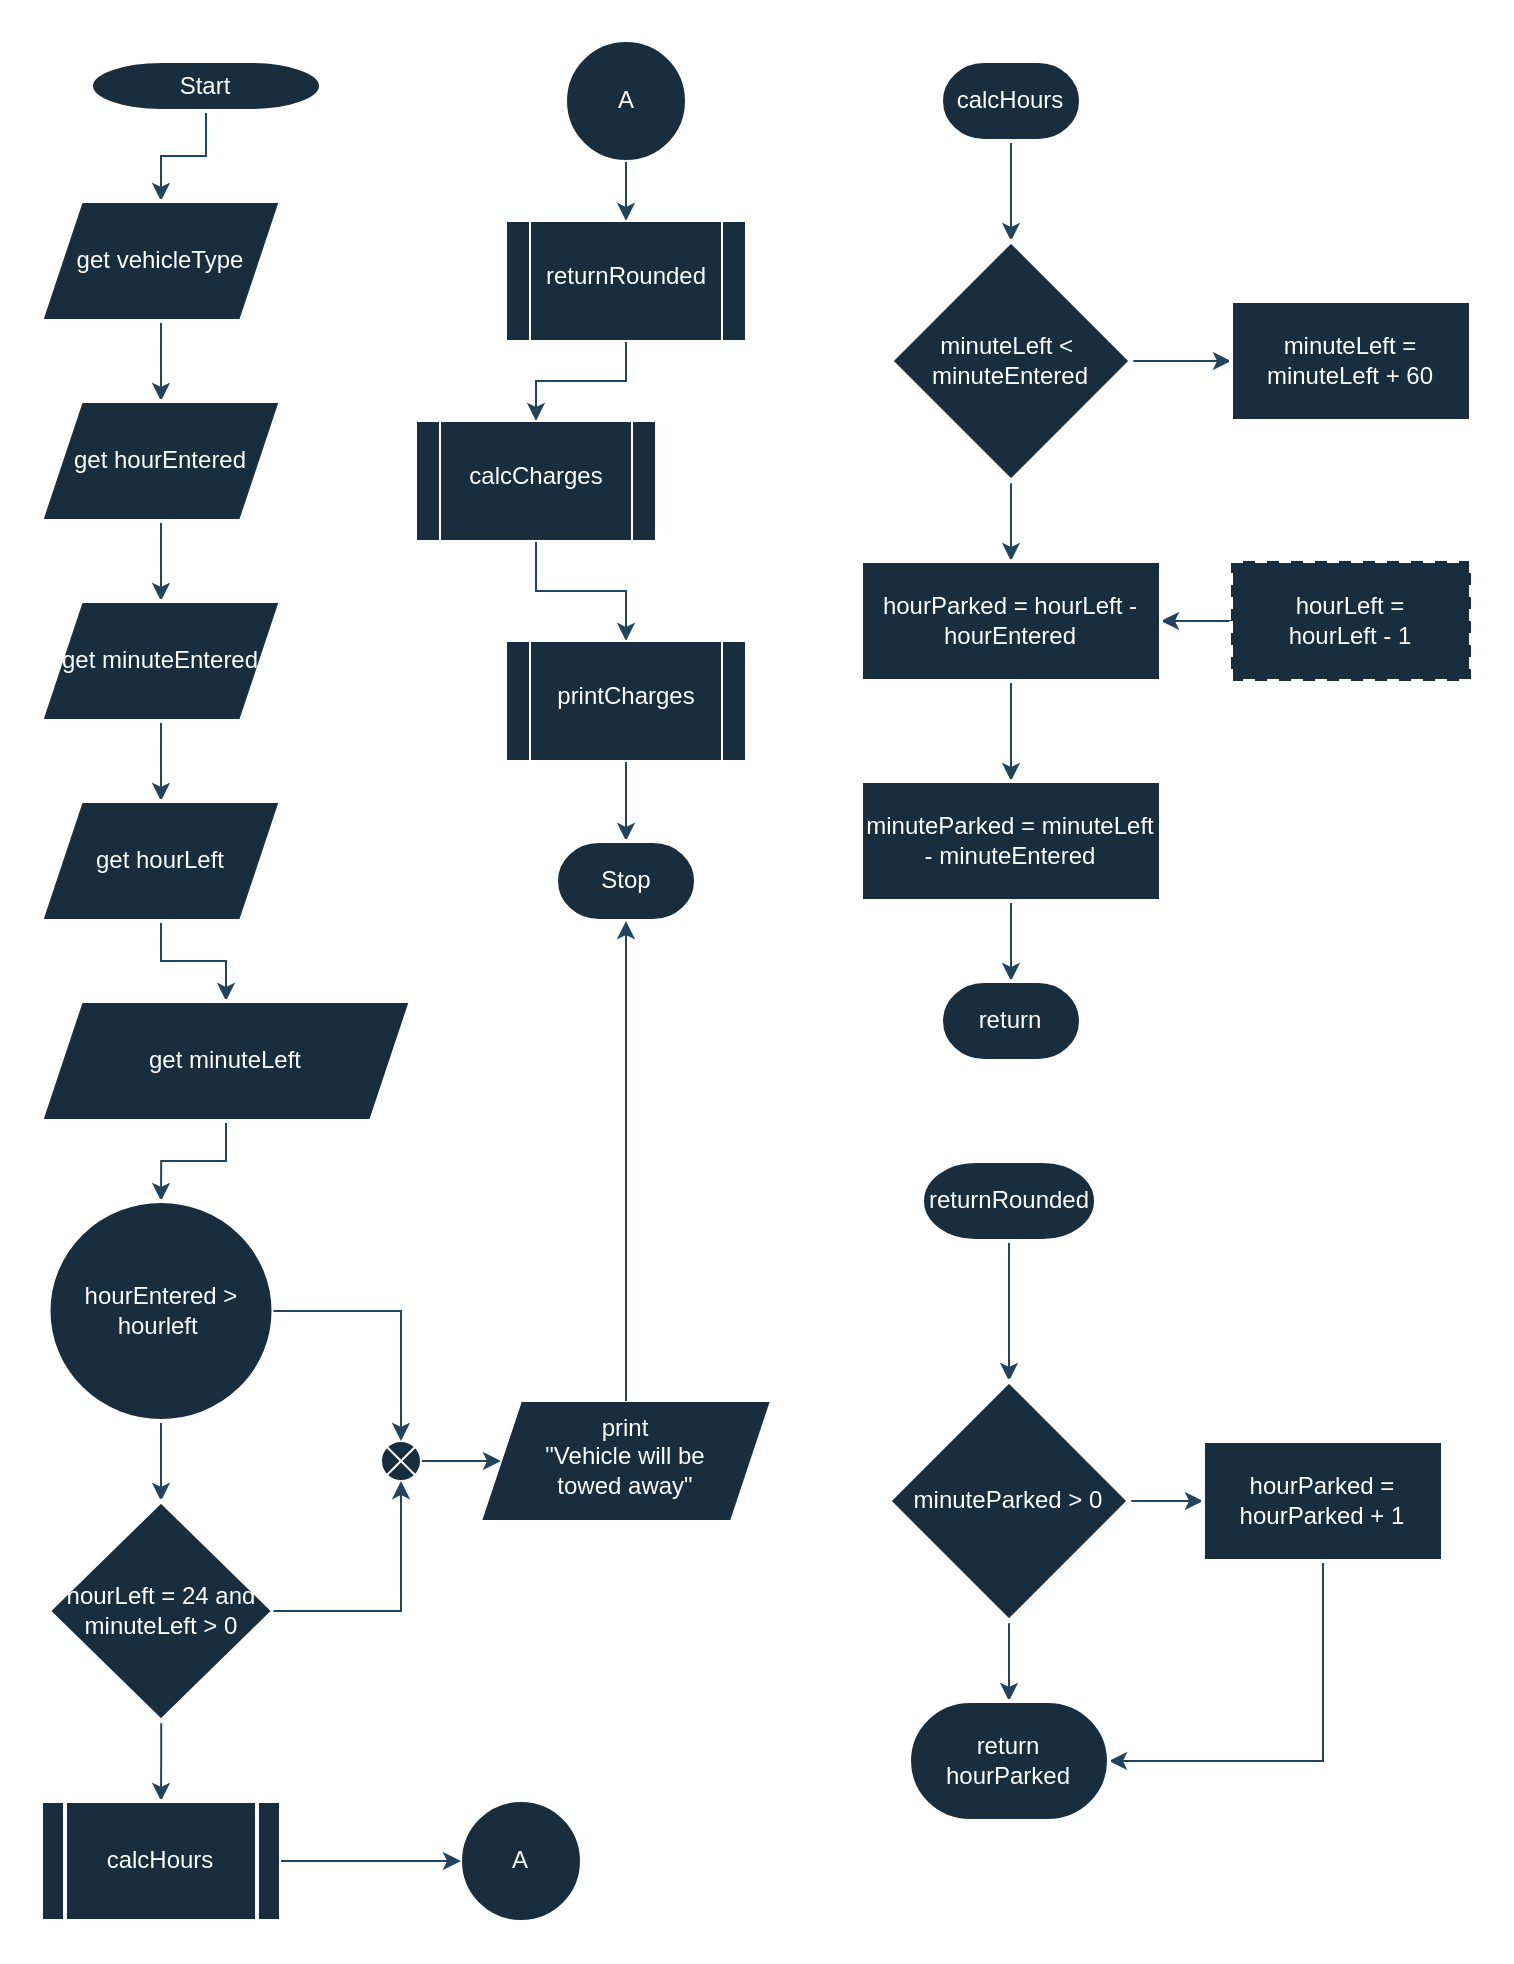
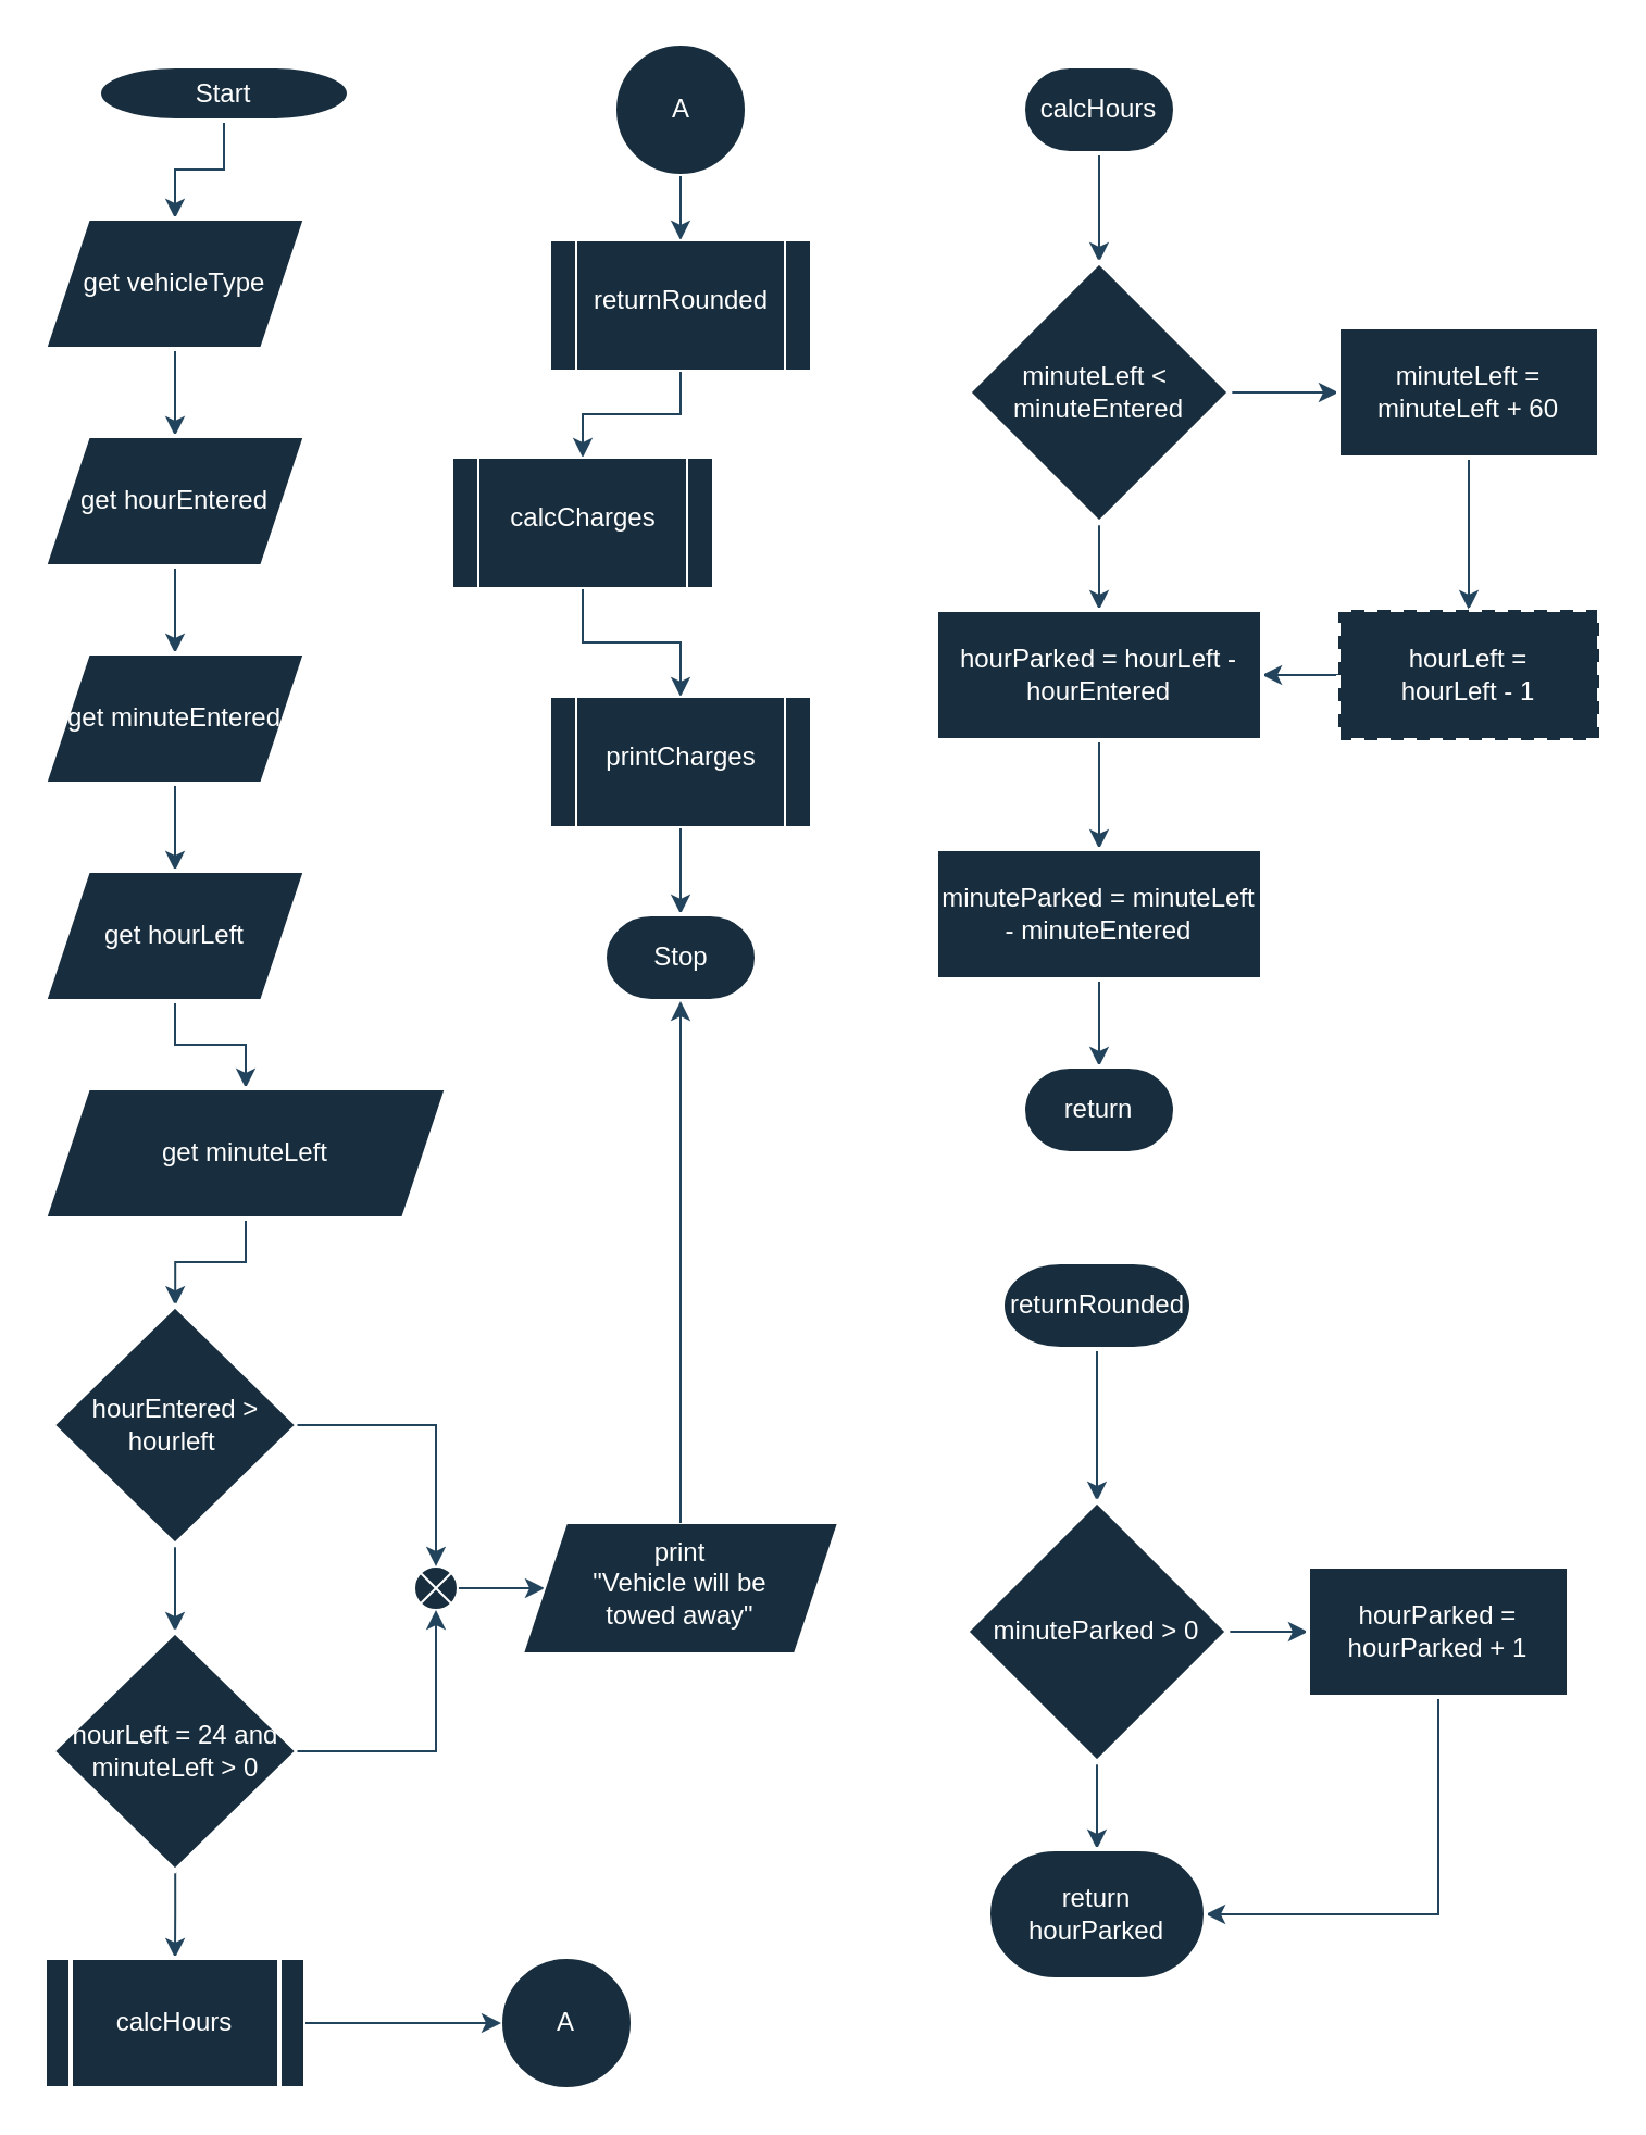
+ <mxCell id="47" value="" style="edgeStyle=orthogonalEdgeStyle;rounded=0;orthogonalLoop=1;jettySize=auto;html=1;labelBackgroundColor=none;strokeColor=#23445D;fontColor=default;" parent="1" source="48" target="50" edge="1"><mxGeometry relative="1" as="geometry" /></mxCell>
- <mxCell id="15" value="hourEntered &amp;gt; hourleft&amp;nbsp;" style="ellipse;whiteSpace=wrap;html=1;strokeWidth=2;labelBackgroundColor=none;fillColor=#182E3E;strokeColor=#FFFFFF;fontColor=#FFFFFF;" parent="1" vertex="1"><mxGeometry x="23.75" y="600" width="112.5" height="110" as="geometry" /></mxCell>
+ <mxCell id="15" value="hourEntered &amp;gt; hourleft&amp;nbsp;" style="rhombus;whiteSpace=wrap;html=1;strokeWidth=2;labelBackgroundColor=none;fillColor=#182E3E;strokeColor=#FFFFFF;fontColor=#FFFFFF;" parent="1" vertex="1"><mxGeometry x="23.75" y="600" width="112.5" height="110" as="geometry" /></mxCell>
